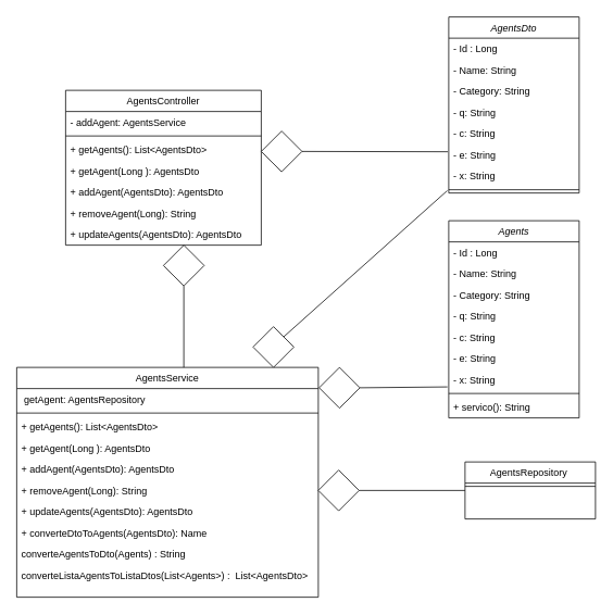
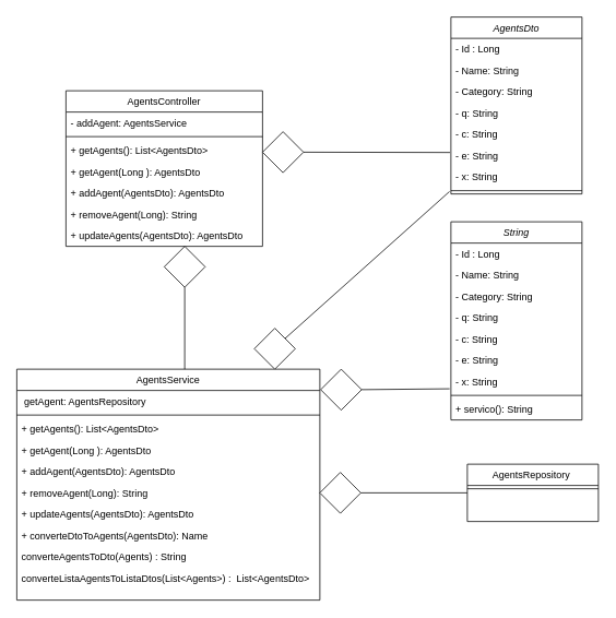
- <mxCell id="2" value="Agents" style="swimlane;fontStyle=2;align=center;verticalAlign=top;childLayout=stackLayout;horizontal=1;startSize=26;horizontalStack=0;resizeParent=1;resizeLast=0;collapsible=1;marginBottom=0;rounded=0;shadow=0;strokeWidth=1;" parent="1" vertex="1"><mxGeometry x="550" y="270" width="160" height="242" as="geometry"><mxRectangle x="230" y="140" width="160" height="26" as="alternateBounds" /></mxGeometry></mxCell>
+ <mxCell id="2" value="String" style="swimlane;fontStyle=2;align=center;verticalAlign=top;childLayout=stackLayout;horizontal=1;startSize=26;horizontalStack=0;resizeParent=1;resizeLast=0;collapsible=1;marginBottom=0;rounded=0;shadow=0;strokeWidth=1;" parent="1" vertex="1"><mxGeometry x="550" y="270" width="160" height="242" as="geometry"><mxRectangle x="230" y="140" width="160" height="26" as="alternateBounds" /></mxGeometry></mxCell>
